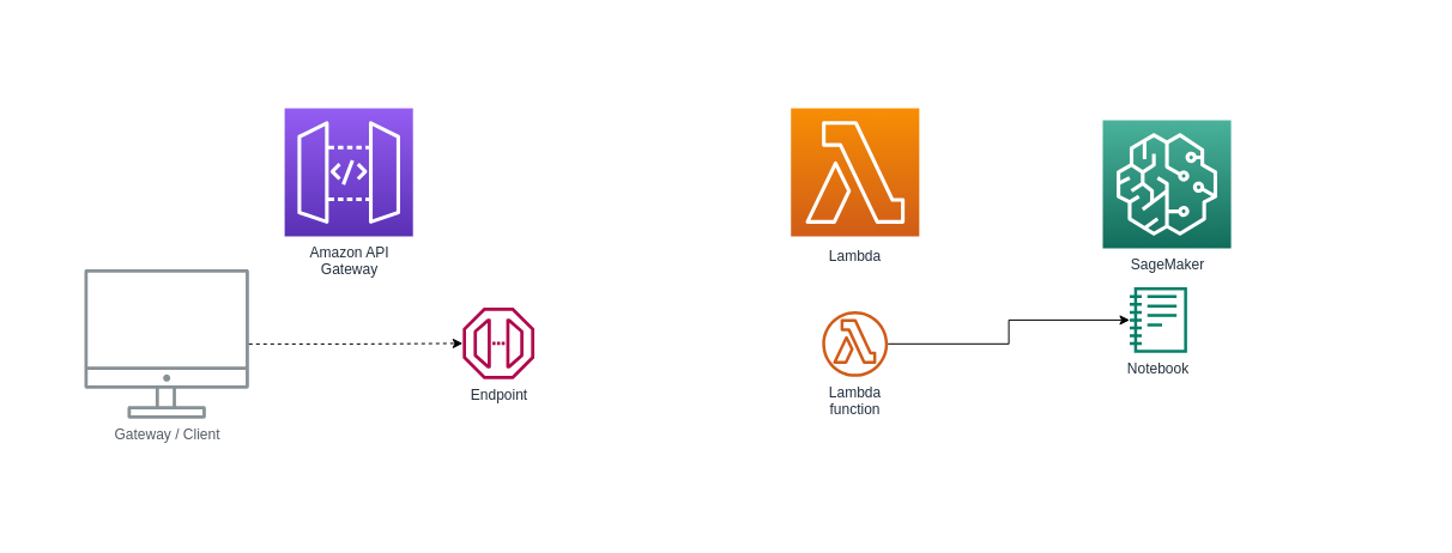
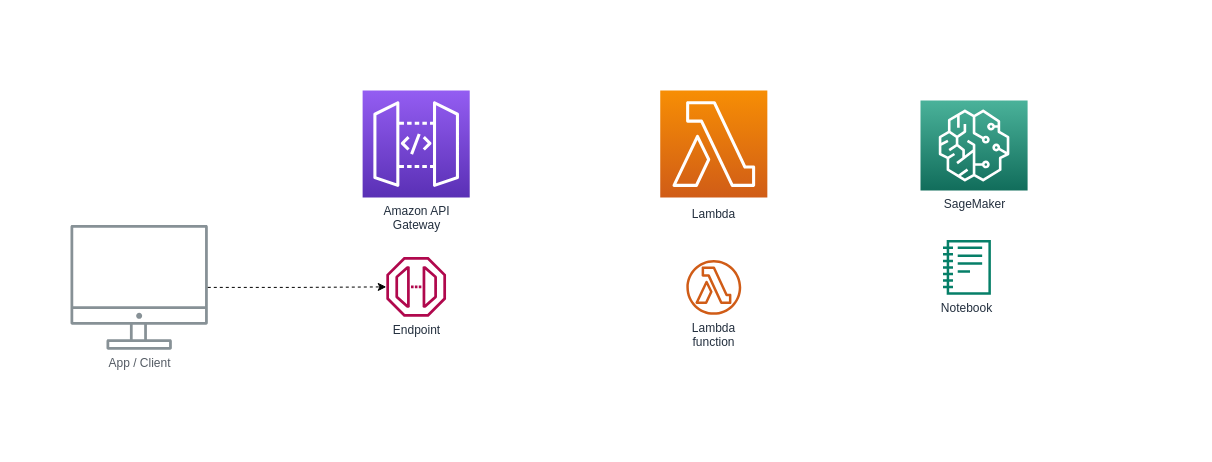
- <mxCell id="10" value="Amazon API&lt;br&gt;Gateway&lt;br&gt;" style="outlineConnect=0;fontColor=#232F3E;gradientColor=#945DF2;gradientDirection=north;fillColor=#5A30B5;strokeColor=#ffffff;dashed=0;verticalLabelPosition=bottom;verticalAlign=top;align=center;html=1;fontSize=12;fontStyle=0;aspect=fixed;shape=mxgraph.aws4.resourceIcon;resIcon=mxgraph.aws4.api_gateway;labelBackgroundColor=#ffffff;" vertex="1" parent="4"><mxGeometry x="167.123" y="50" width="107.1" height="107.1" as="geometry" /></mxCell>
+ <mxCell id="10" value="Amazon API&lt;br&gt;Gateway&lt;br&gt;" style="outlineConnect=0;fontColor=#232F3E;gradientColor=#945DF2;gradientDirection=north;fillColor=#5A30B5;strokeColor=#ffffff;dashed=0;verticalLabelPosition=bottom;verticalAlign=top;align=center;html=1;fontSize=12;fontStyle=0;aspect=fixed;shape=mxgraph.aws4.resourceIcon;resIcon=mxgraph.aws4.api_gateway;labelBackgroundColor=#ffffff;" vertex="1" parent="4"><mxGeometry x="292.123" y="50" width="107.1" height="107.1" as="geometry" /></mxCell>
- <mxCell id="13" value="SageMaker" style="sketch=0;points=[[0,0,0],[0.25,0,0],[0.5,0,0],[0.75,0,0],[1,0,0],[0,1,0],[0.25,1,0],[0.5,1,0],[0.75,1,0],[1,1,0],[0,0.25,0],[0,0.5,0],[0,0.75,0],[1,0.25,0],[1,0.5,0],[1,0.75,0]];outlineConnect=0;fontColor=#232F3E;gradientColor=#4AB29A;gradientDirection=north;fillColor=#116D5B;strokeColor=#ffffff;dashed=0;verticalLabelPosition=bottom;verticalAlign=top;align=center;html=1;fontSize=12;fontStyle=0;aspect=fixed;shape=mxgraph.aws4.resourceIcon;resIcon=mxgraph.aws4.sagemaker;" vertex="1" parent="4"><mxGeometry x="850.0" y="60.0" width="107.1" height="107.1" as="geometry" /></mxCell>
+ <mxCell id="13" value="SageMaker" style="sketch=0;points=[[0,0,0],[0.25,0,0],[0.5,0,0],[0.75,0,0],[1,0,0],[0,1,0],[0.25,1,0],[0.5,1,0],[0.75,1,0],[1,1,0],[0,0.25,0],[0,0.5,0],[0,0.75,0],[1,0.25,0],[1,0.5,0],[1,0.75,0]];outlineConnect=0;fontColor=#232F3E;gradientColor=#4AB29A;gradientDirection=north;fillColor=#116D5B;strokeColor=#ffffff;dashed=0;verticalLabelPosition=bottom;verticalAlign=top;align=center;html=1;fontSize=12;fontStyle=0;aspect=fixed;shape=mxgraph.aws4.resourceIcon;resIcon=mxgraph.aws4.sagemaker;" vertex="1" parent="4"><mxGeometry x="850.0" y="60.0" width="107.1" height="90" as="geometry" /></mxCell>
- <mxCell id="12" style="edgeStyle=orthogonalEdgeStyle;rounded=0;orthogonalLoop=1;jettySize=auto;html=1;" edge="1" parent="4" source="9" target="11"><mxGeometry relative="1" as="geometry" /></mxCell>
- <mxCell id="5" value="Gateway / Client" style="outlineConnect=0;gradientColor=none;fontColor=#545B64;strokeColor=none;fillColor=#879196;dashed=0;verticalLabelPosition=bottom;verticalAlign=top;align=center;html=1;fontSize=12;fontStyle=0;aspect=fixed;shape=mxgraph.aws4.illustration_desktop;pointerEvents=1;labelBackgroundColor=#ffffff;" vertex="1" parent="4"><mxGeometry y="184.424" width="137.308" height="124.95" as="geometry" /></mxCell>
+ <mxCell id="5" value="App / Client" style="outlineConnect=0;gradientColor=none;fontColor=#545B64;strokeColor=none;fillColor=#879196;dashed=0;verticalLabelPosition=bottom;verticalAlign=top;align=center;html=1;fontSize=12;fontStyle=0;aspect=fixed;shape=mxgraph.aws4.illustration_desktop;pointerEvents=1;labelBackgroundColor=#ffffff;" vertex="1" parent="4"><mxGeometry y="184.424" width="137.308" height="124.95" as="geometry" /></mxCell>
